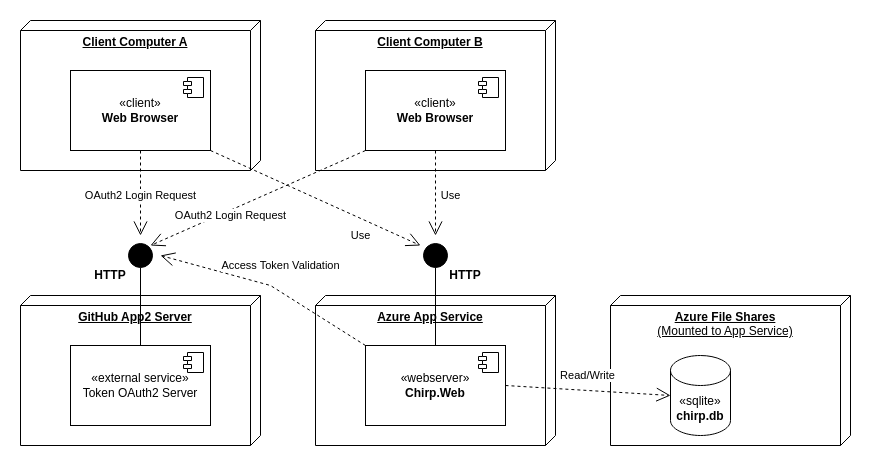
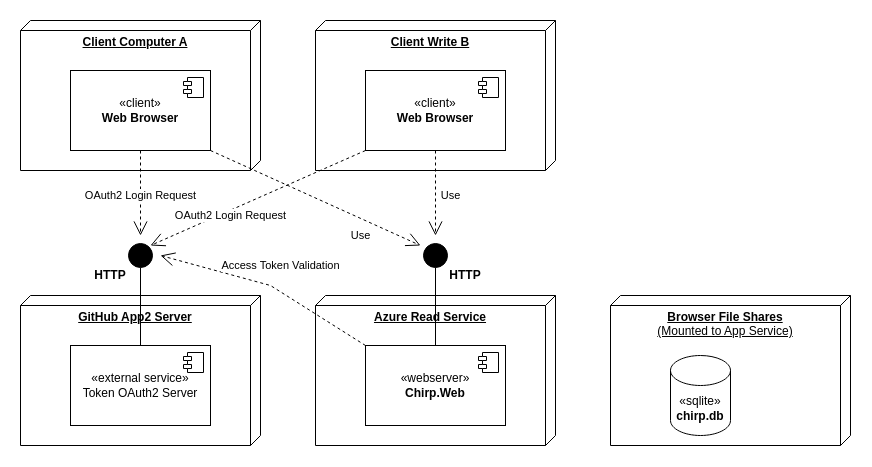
- <mxCell id="5" value="&lt;b&gt;Client Computer B&lt;/b&gt;" style="verticalAlign=top;align=center;spacingTop=8;spacingLeft=2;spacingRight=12;shape=cube;size=10;direction=south;fontStyle=4;html=1;whiteSpace=wrap;" parent="1" vertex="1"><mxGeometry x="315" y="20" width="240" height="150" as="geometry" /></mxCell>
+ <mxCell id="5" value="&lt;b&gt;Client Write B&lt;/b&gt;" style="verticalAlign=top;align=center;spacingTop=8;spacingLeft=2;spacingRight=12;shape=cube;size=10;direction=south;fontStyle=4;html=1;whiteSpace=wrap;" parent="1" vertex="1"><mxGeometry x="315" y="20" width="240" height="150" as="geometry" /></mxCell>
- <mxCell id="8" value="&lt;b&gt;Azure App Service&lt;/b&gt;" style="verticalAlign=top;align=center;spacingTop=8;spacingLeft=2;spacingRight=12;shape=cube;size=10;direction=south;fontStyle=4;html=1;whiteSpace=wrap;" parent="1" vertex="1"><mxGeometry x="315" y="295" width="240" height="150" as="geometry" /></mxCell>
+ <mxCell id="8" value="&lt;b&gt;Azure Read Service&lt;/b&gt;" style="verticalAlign=top;align=center;spacingTop=8;spacingLeft=2;spacingRight=12;shape=cube;size=10;direction=south;fontStyle=4;html=1;whiteSpace=wrap;" parent="1" vertex="1"><mxGeometry x="315" y="295" width="240" height="150" as="geometry" /></mxCell>
- <mxCell id="13" value="&lt;div&gt;&lt;b&gt;Azure File Shares&lt;/b&gt;&lt;/div&gt;&lt;div&gt;(Mounted to App Service)&lt;b&gt;&lt;br&gt;&lt;/b&gt;&lt;/div&gt;" style="verticalAlign=top;align=center;spacingTop=8;spacingLeft=2;spacingRight=12;shape=cube;size=10;direction=south;fontStyle=4;html=1;whiteSpace=wrap;" parent="1" vertex="1"><mxGeometry x="610" y="295" width="240" height="150" as="geometry" /></mxCell>
+ <mxCell id="13" value="&lt;div&gt;&lt;b&gt;Browser File Shares&lt;/b&gt;&lt;/div&gt;&lt;div&gt;(Mounted to App Service)&lt;b&gt;&lt;br&gt;&lt;/b&gt;&lt;/div&gt;" style="verticalAlign=top;align=center;spacingTop=8;spacingLeft=2;spacingRight=12;shape=cube;size=10;direction=south;fontStyle=4;html=1;whiteSpace=wrap;" parent="1" vertex="1"><mxGeometry x="610" y="295" width="240" height="150" as="geometry" /></mxCell>
- <mxCell id="14" value="Read/Write" style="endArrow=open;endSize=12;dashed=1;html=1;rounded=0;exitX=1;exitY=0.5;exitDx=0;exitDy=0;entryX=0;entryY=0.5;entryDx=0;entryDy=0;entryPerimeter=0;" parent="1" source="9" target="25" edge="1"><mxGeometry x="-0.026" y="15" width="160" relative="1" as="geometry"><mxPoint x="580" y="860" as="sourcePoint" /><mxPoint x="660" y="385" as="targetPoint" /><mxPoint as="offset" /></mxGeometry></mxCell>
